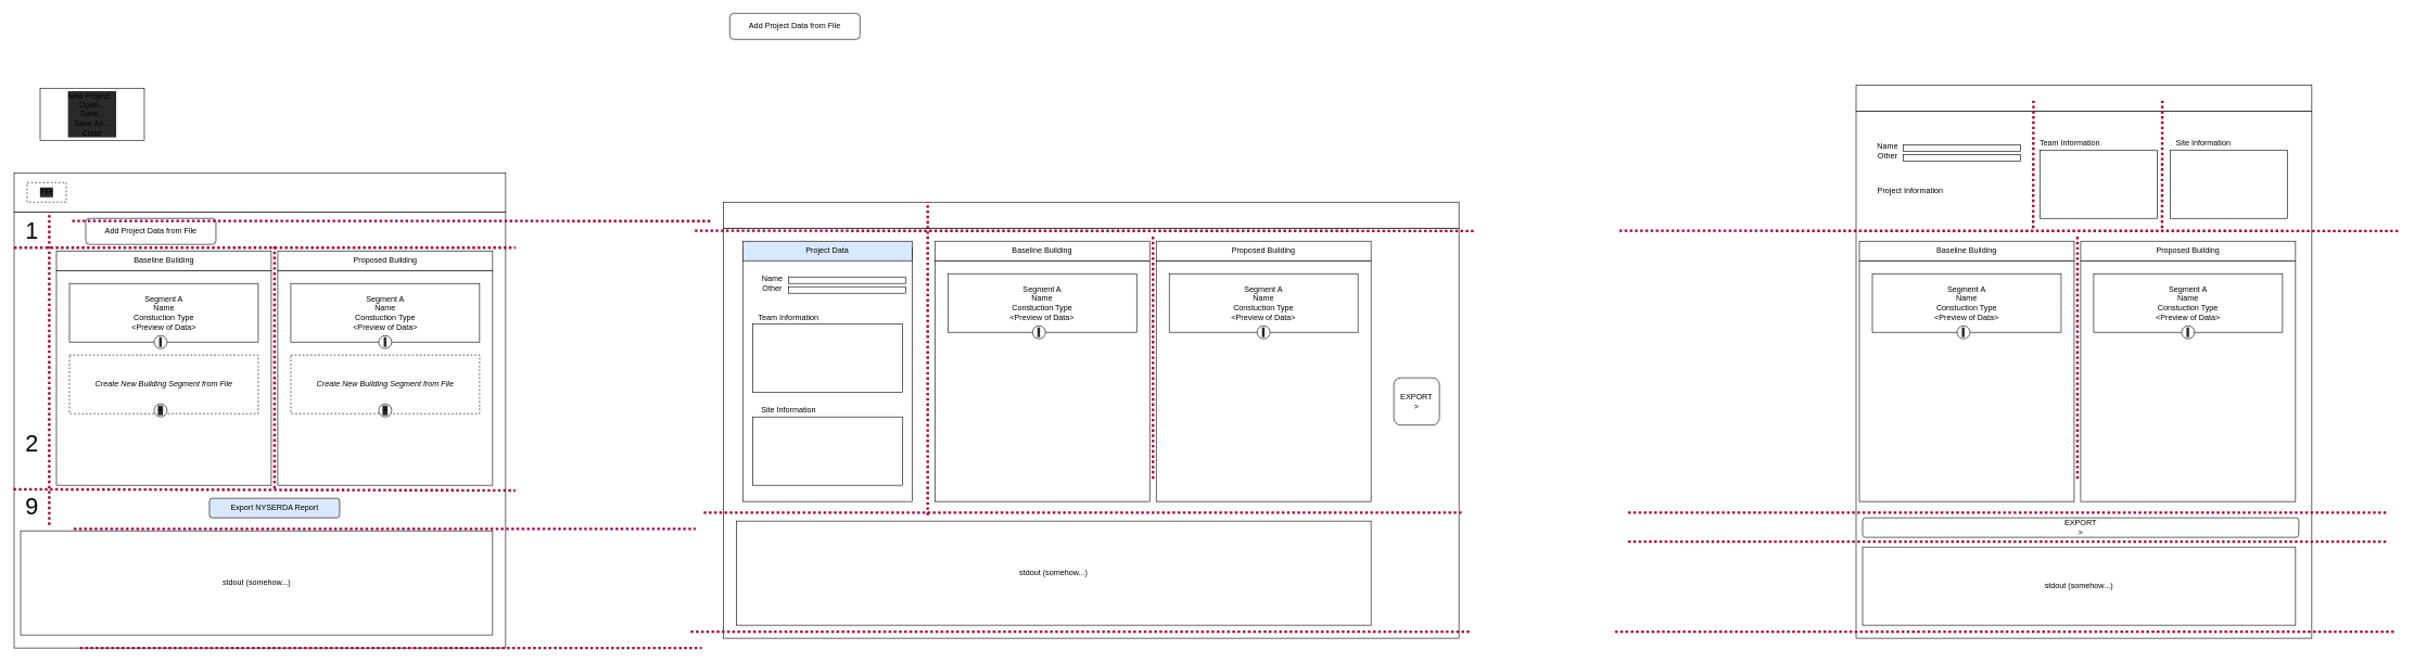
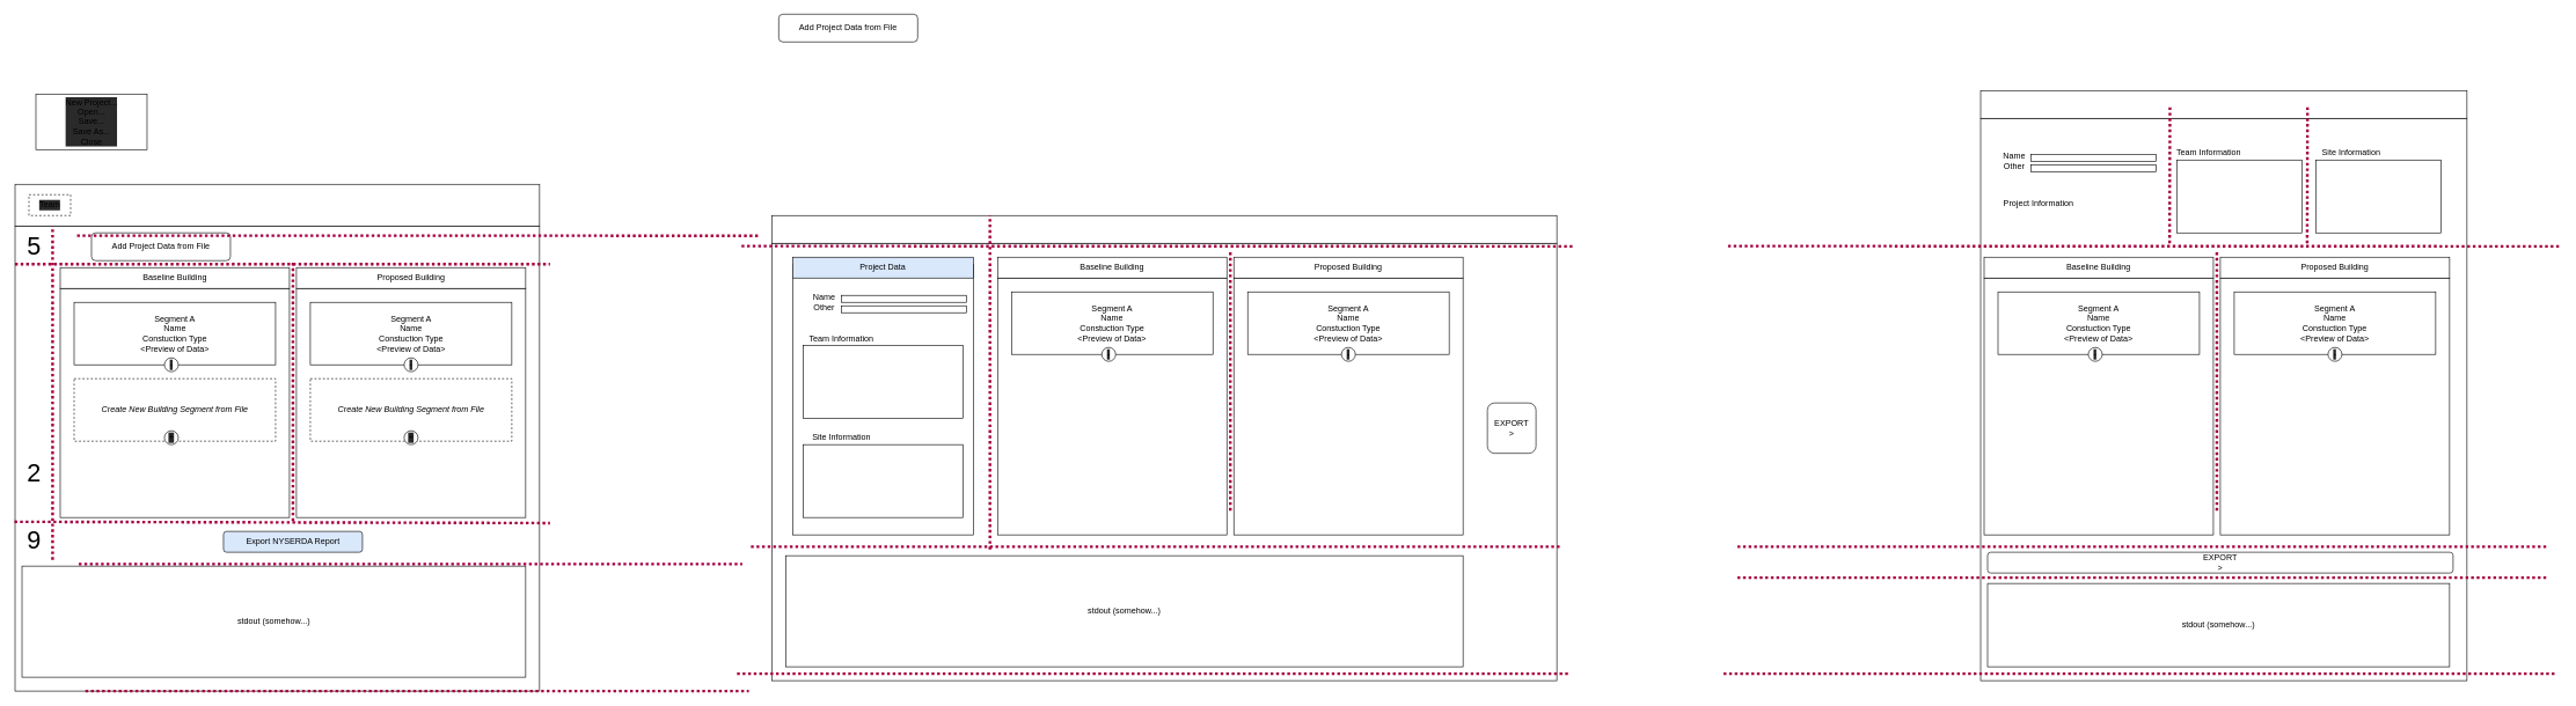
- <mxCell id="29" value="New Project...&lt;br&gt;Open...&lt;br&gt;Save...&lt;br&gt;Save As...&lt;br&gt;Close" style="text;html=1;align=center;verticalAlign=middle;whiteSpace=wrap;rounded=0;glass=0;labelBackgroundColor=#2a2a2a;sketch=0;strokeColor=default;" vertex="1" parent="1"><mxGeometry x="60.75" y="135" width="160" height="80" as="geometry" /></mxCell>
+ <mxCell id="29" value="New Project...&lt;br&gt;Open...&lt;br&gt;Save...&lt;br&gt;Save As...&lt;br&gt;Close" style="text;html=1;align=center;verticalAlign=middle;whiteSpace=wrap;rounded=0;glass=0;labelBackgroundColor=#2a2a2a;sketch=0;strokeColor=default;" vertex="1" parent="1"><mxGeometry x="50.75" y="135" width="160" height="80" as="geometry" /></mxCell>
- <mxCell id="25" value="File" style="text;html=1;align=center;verticalAlign=middle;whiteSpace=wrap;rounded=0;glass=0;labelBackgroundColor=#2a2a2a;sketch=0;strokeColor=default;dashed=1;" vertex="1" parent="1"><mxGeometry x="40.75" y="280" width="60" height="30" as="geometry" /></mxCell>
+ <mxCell id="25" value="Team" style="text;html=1;align=center;verticalAlign=middle;whiteSpace=wrap;rounded=0;glass=0;labelBackgroundColor=#2a2a2a;sketch=0;strokeColor=default;dashed=1;" vertex="1" parent="1"><mxGeometry x="40.75" y="280" width="60" height="30" as="geometry" /></mxCell>
- <mxCell id="46" value="1" style="text;html=1;align=center;verticalAlign=middle;resizable=0;points=[];autosize=1;strokeColor=none;fillColor=none;fontSize=36;" vertex="1" parent="1"><mxGeometry x="27.75" y="328" width="40" height="50" as="geometry" /></mxCell>
+ <mxCell id="46" value="5" style="text;html=1;align=center;verticalAlign=middle;resizable=0;points=[];autosize=1;strokeColor=none;fillColor=none;fontSize=36;" vertex="1" parent="1"><mxGeometry x="27.75" y="328" width="40" height="50" as="geometry" /></mxCell>
